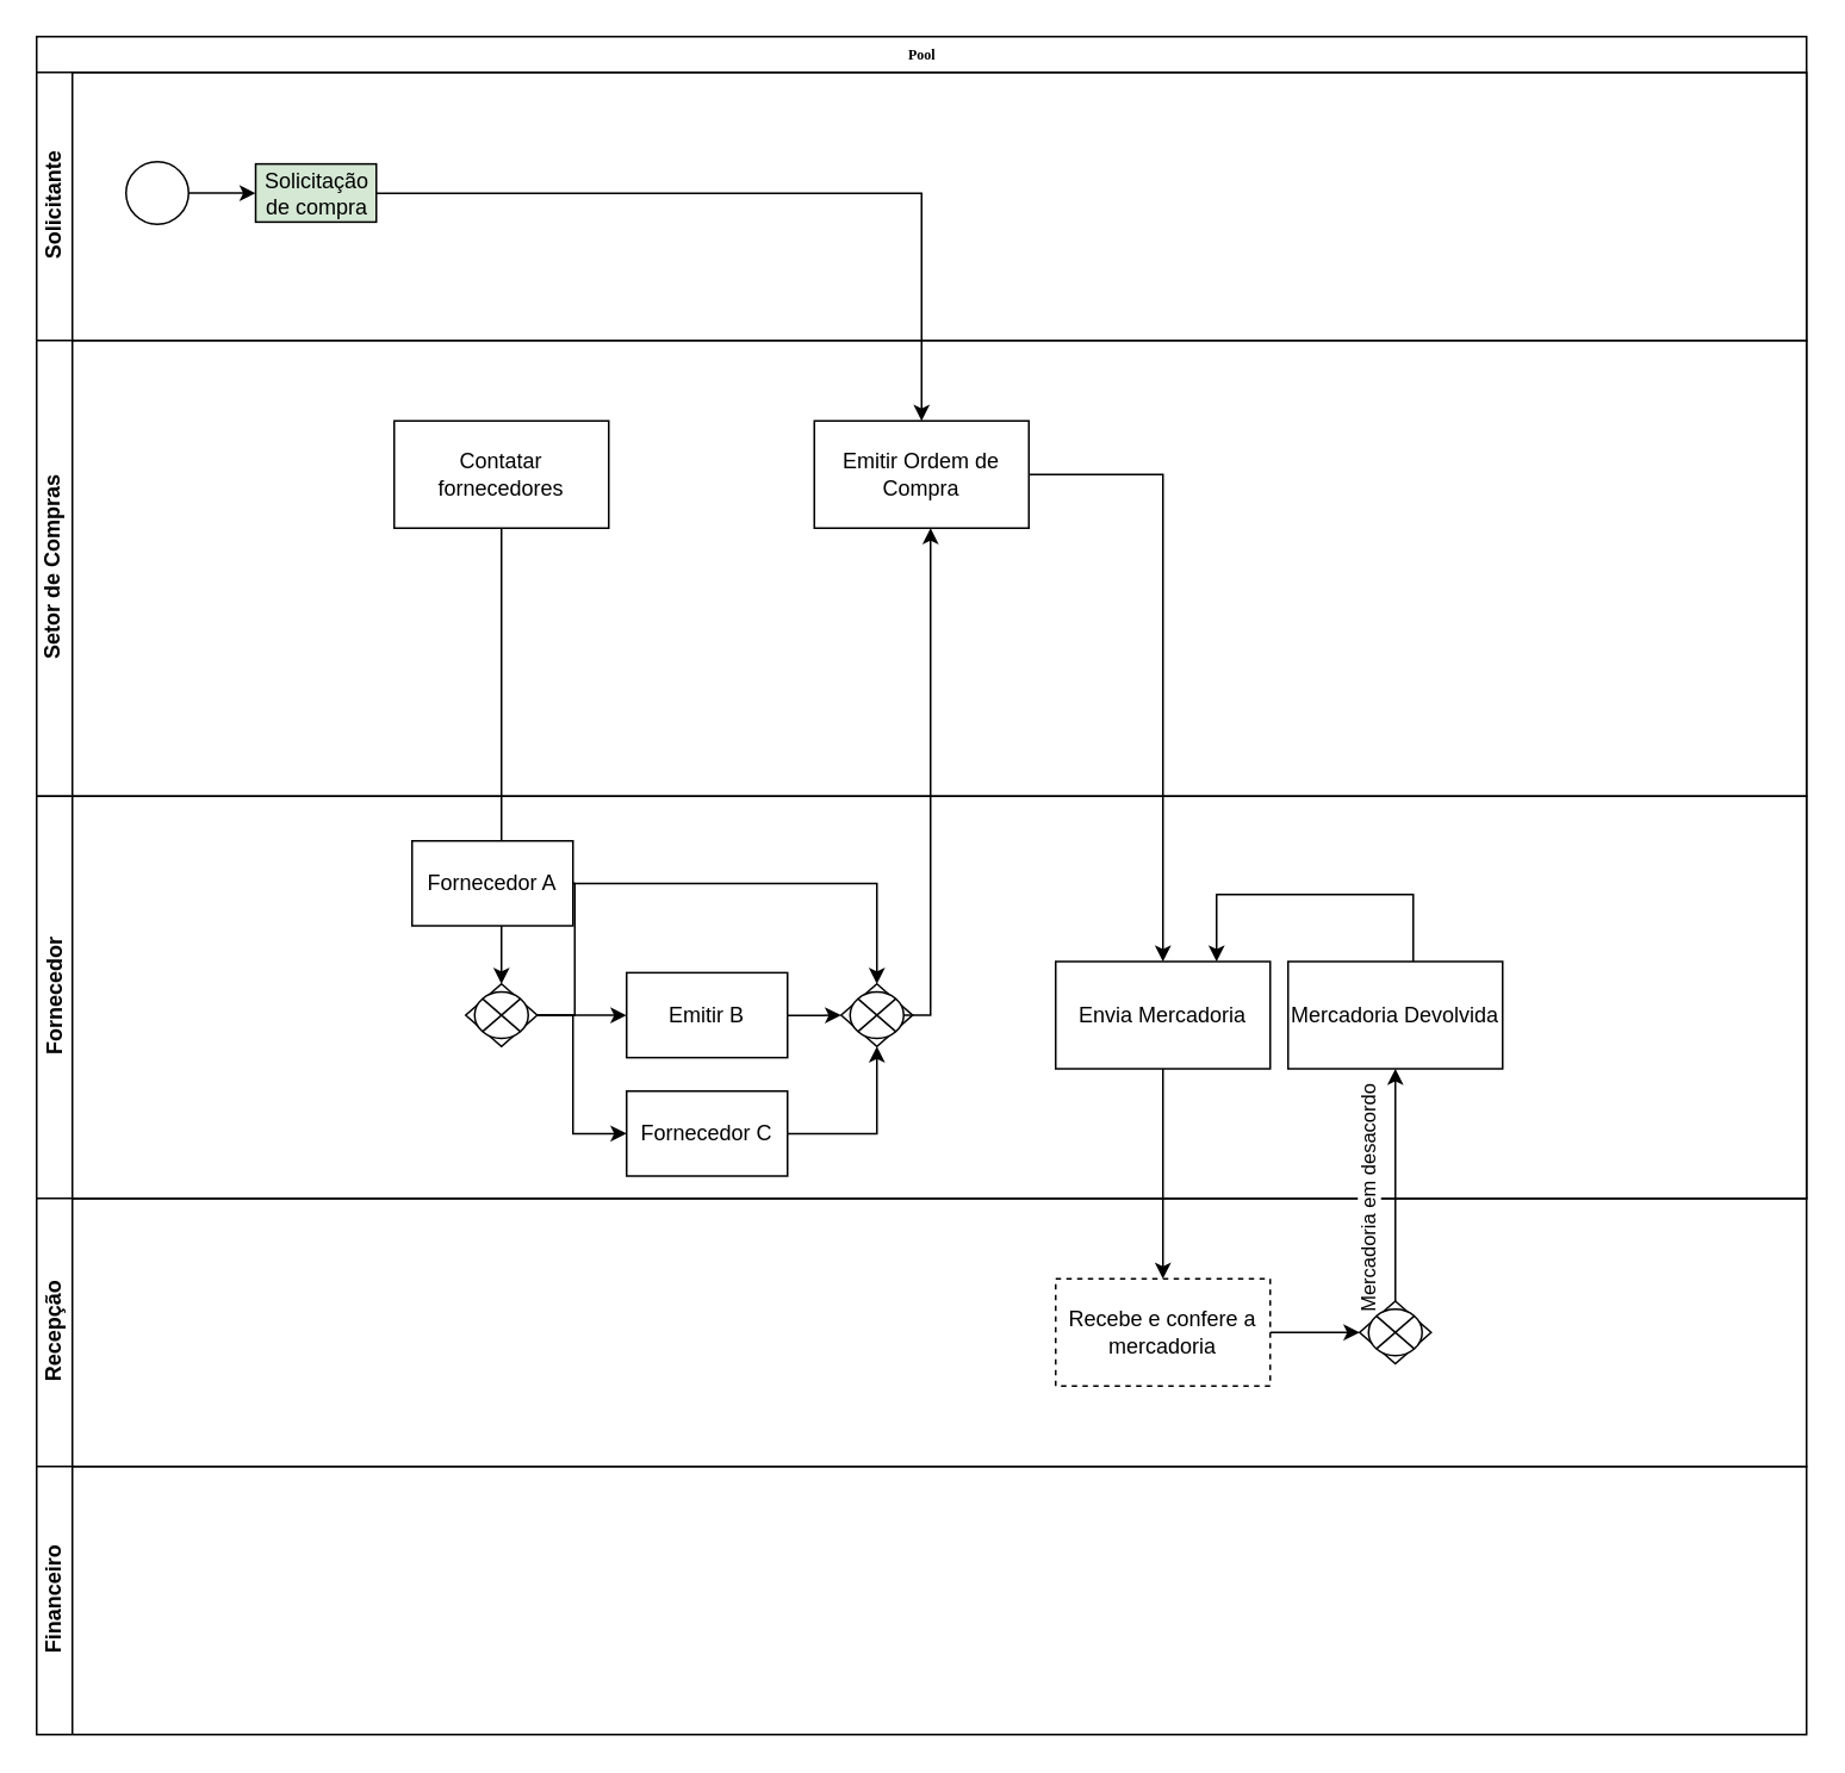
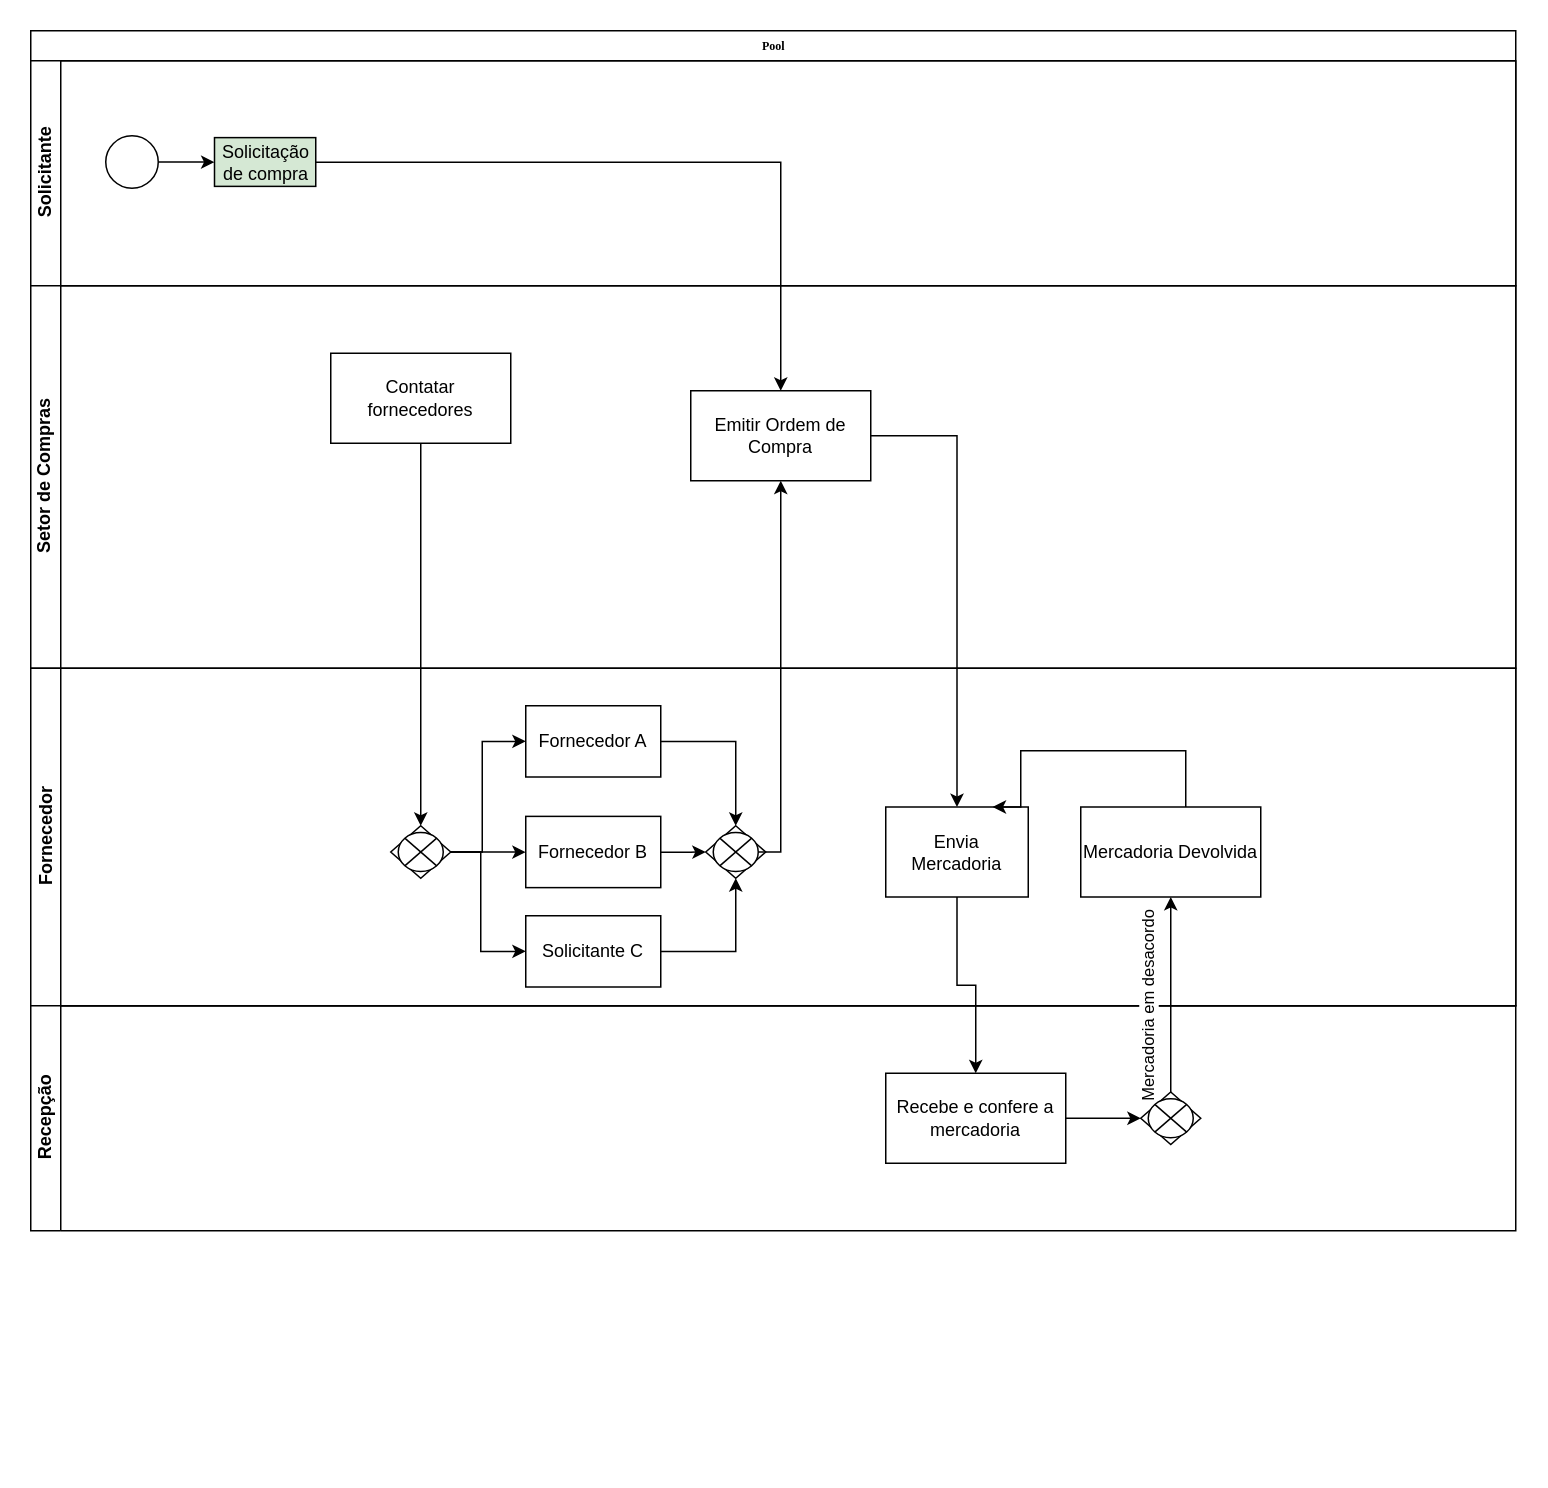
- <mxCell id="9" value="Emitir Ordem de Compra" style="whiteSpace=wrap;html=1;" parent="7" vertex="1"><mxGeometry x="435" y="45" width="120" height="60" as="geometry" /></mxCell>
+ <mxCell id="9" value="Emitir Ordem de Compra" style="whiteSpace=wrap;html=1;" parent="7" vertex="1"><mxGeometry x="440" y="70" width="120" height="60" as="geometry" /></mxCell>
- <mxCell id="21" value="Fornecedor A" style="whiteSpace=wrap;html=1;" parent="12" vertex="1"><mxGeometry x="210" y="25" width="90" height="47.5" as="geometry" /></mxCell>
+ <mxCell id="21" value="Fornecedor A" style="whiteSpace=wrap;html=1;" parent="12" vertex="1"><mxGeometry x="330" y="25" width="90" height="47.5" as="geometry" /></mxCell>
- <mxCell id="26" value="Envia Mercadoria" style="whiteSpace=wrap;html=1;" vertex="1" parent="12"><mxGeometry x="570" y="92.5" width="120" height="60" as="geometry" /></mxCell>
+ <mxCell id="26" value="Envia Mercadoria" style="whiteSpace=wrap;html=1;" vertex="1" parent="12"><mxGeometry x="570" y="92.5" width="95" height="60" as="geometry" /></mxCell>
- <mxCell id="17" value="Emitir B" style="whiteSpace=wrap;html=1;" parent="12" vertex="1"><mxGeometry x="330" y="98.75" width="90" height="47.5" as="geometry" /></mxCell>
+ <mxCell id="17" value="Fornecedor B" style="whiteSpace=wrap;html=1;" parent="12" vertex="1"><mxGeometry x="330" y="98.75" width="90" height="47.5" as="geometry" /></mxCell>
- <mxCell id="19" value="Fornecedor C" style="whiteSpace=wrap;html=1;" parent="12" vertex="1"><mxGeometry x="330" y="165" width="90" height="47.5" as="geometry" /></mxCell>
+ <mxCell id="19" value="Solicitante C" style="whiteSpace=wrap;html=1;" parent="12" vertex="1"><mxGeometry x="330" y="165" width="90" height="47.5" as="geometry" /></mxCell>
- <mxCell id="33" value="Recebe e confere a mercadoria" style="whiteSpace=wrap;html=1;dashed=1;" vertex="1" parent="31"><mxGeometry x="570" y="45" width="120" height="60" as="geometry" /></mxCell>
+ <mxCell id="33" value="Recebe e confere a mercadoria" style="whiteSpace=wrap;html=1;" vertex="1" parent="31"><mxGeometry x="570" y="45" width="120" height="60" as="geometry" /></mxCell>
- <mxCell id="37" value="Financeiro" style="swimlane;html=1;startSize=20;horizontal=0;" vertex="1" parent="1"><mxGeometry x="20" y="820" width="990" height="150" as="geometry" /></mxCell>
